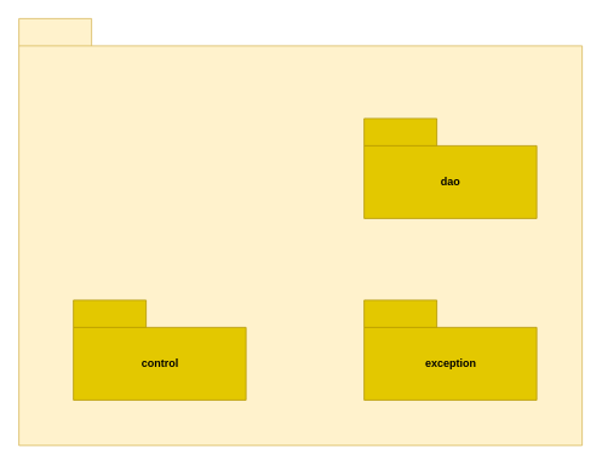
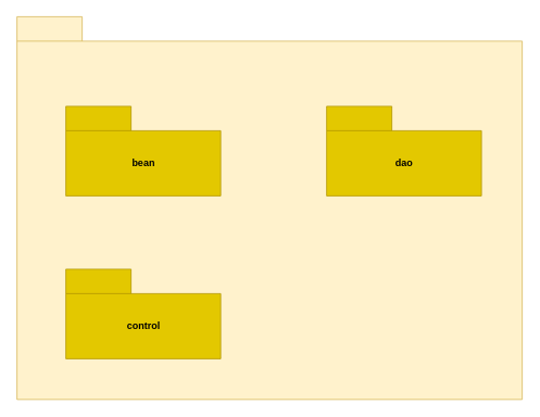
+ <mxCell id="3" value="&lt;font color=&quot;#000000&quot;&gt;bean&lt;/font&gt;" style="shape=folder;fontStyle=1;tabWidth=80;tabHeight=30;tabPosition=left;html=1;boundedLbl=1;fillColor=#e3c800;strokeColor=#B09500;fontColor=#ffffff;" parent="1" vertex="1"><mxGeometry x="80" y="130" width="190" height="110" as="geometry" /></mxCell>
- <mxCell id="6" value="&lt;font color=&quot;#000000&quot;&gt;exception&lt;/font&gt;" style="shape=folder;fontStyle=1;tabWidth=80;tabHeight=30;tabPosition=left;html=1;boundedLbl=1;fillColor=#e3c800;strokeColor=#B09500;fontColor=#ffffff;" parent="1" vertex="1"><mxGeometry x="400" y="330" width="190" height="110" as="geometry" /></mxCell>
